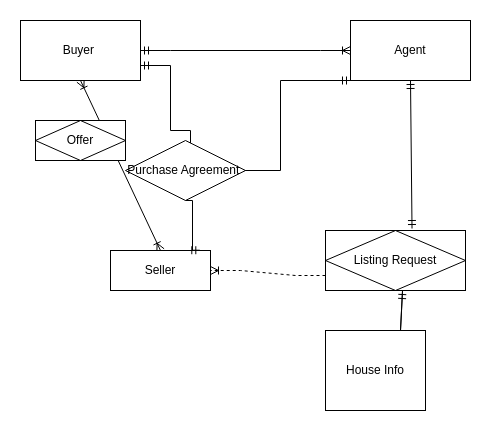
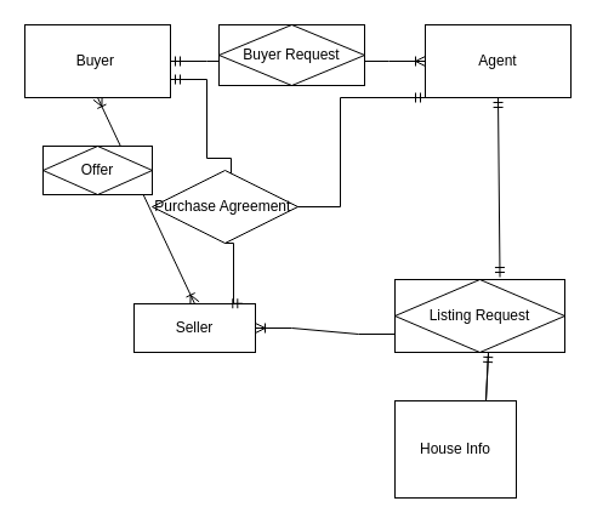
+ <mxCell id="10" value="Buyer Request" style="shape=associativeEntity;whiteSpace=wrap;html=1;align=center;" vertex="1" parent="1"><mxGeometry x="180" y="20" width="120" height="50" as="geometry" /></mxCell>
- <mxCell id="8" value="" style="edgeStyle=entityRelationEdgeStyle;fontSize=12;html=1;endArrow=ERoneToMany;rounded=0;exitX=0;exitY=0.75;exitDx=0;exitDy=0;entryX=1;entryY=0.5;entryDx=0;entryDy=0;dashed=1;" edge="1" parent="1" source="11" target="6"><mxGeometry width="100" height="100" relative="1" as="geometry"><mxPoint x="170" y="390" as="sourcePoint" /><mxPoint x="270" y="290" as="targetPoint" /></mxGeometry></mxCell>
+ <mxCell id="8" value="" style="edgeStyle=entityRelationEdgeStyle;fontSize=12;html=1;endArrow=ERoneToMany;rounded=0;exitX=0;exitY=0.75;exitDx=0;exitDy=0;entryX=1;entryY=0.5;entryDx=0;entryDy=0;" edge="1" parent="1" source="11" target="6"><mxGeometry width="100" height="100" relative="1" as="geometry"><mxPoint x="170" y="390" as="sourcePoint" /><mxPoint x="270" y="290" as="targetPoint" /></mxGeometry></mxCell>
